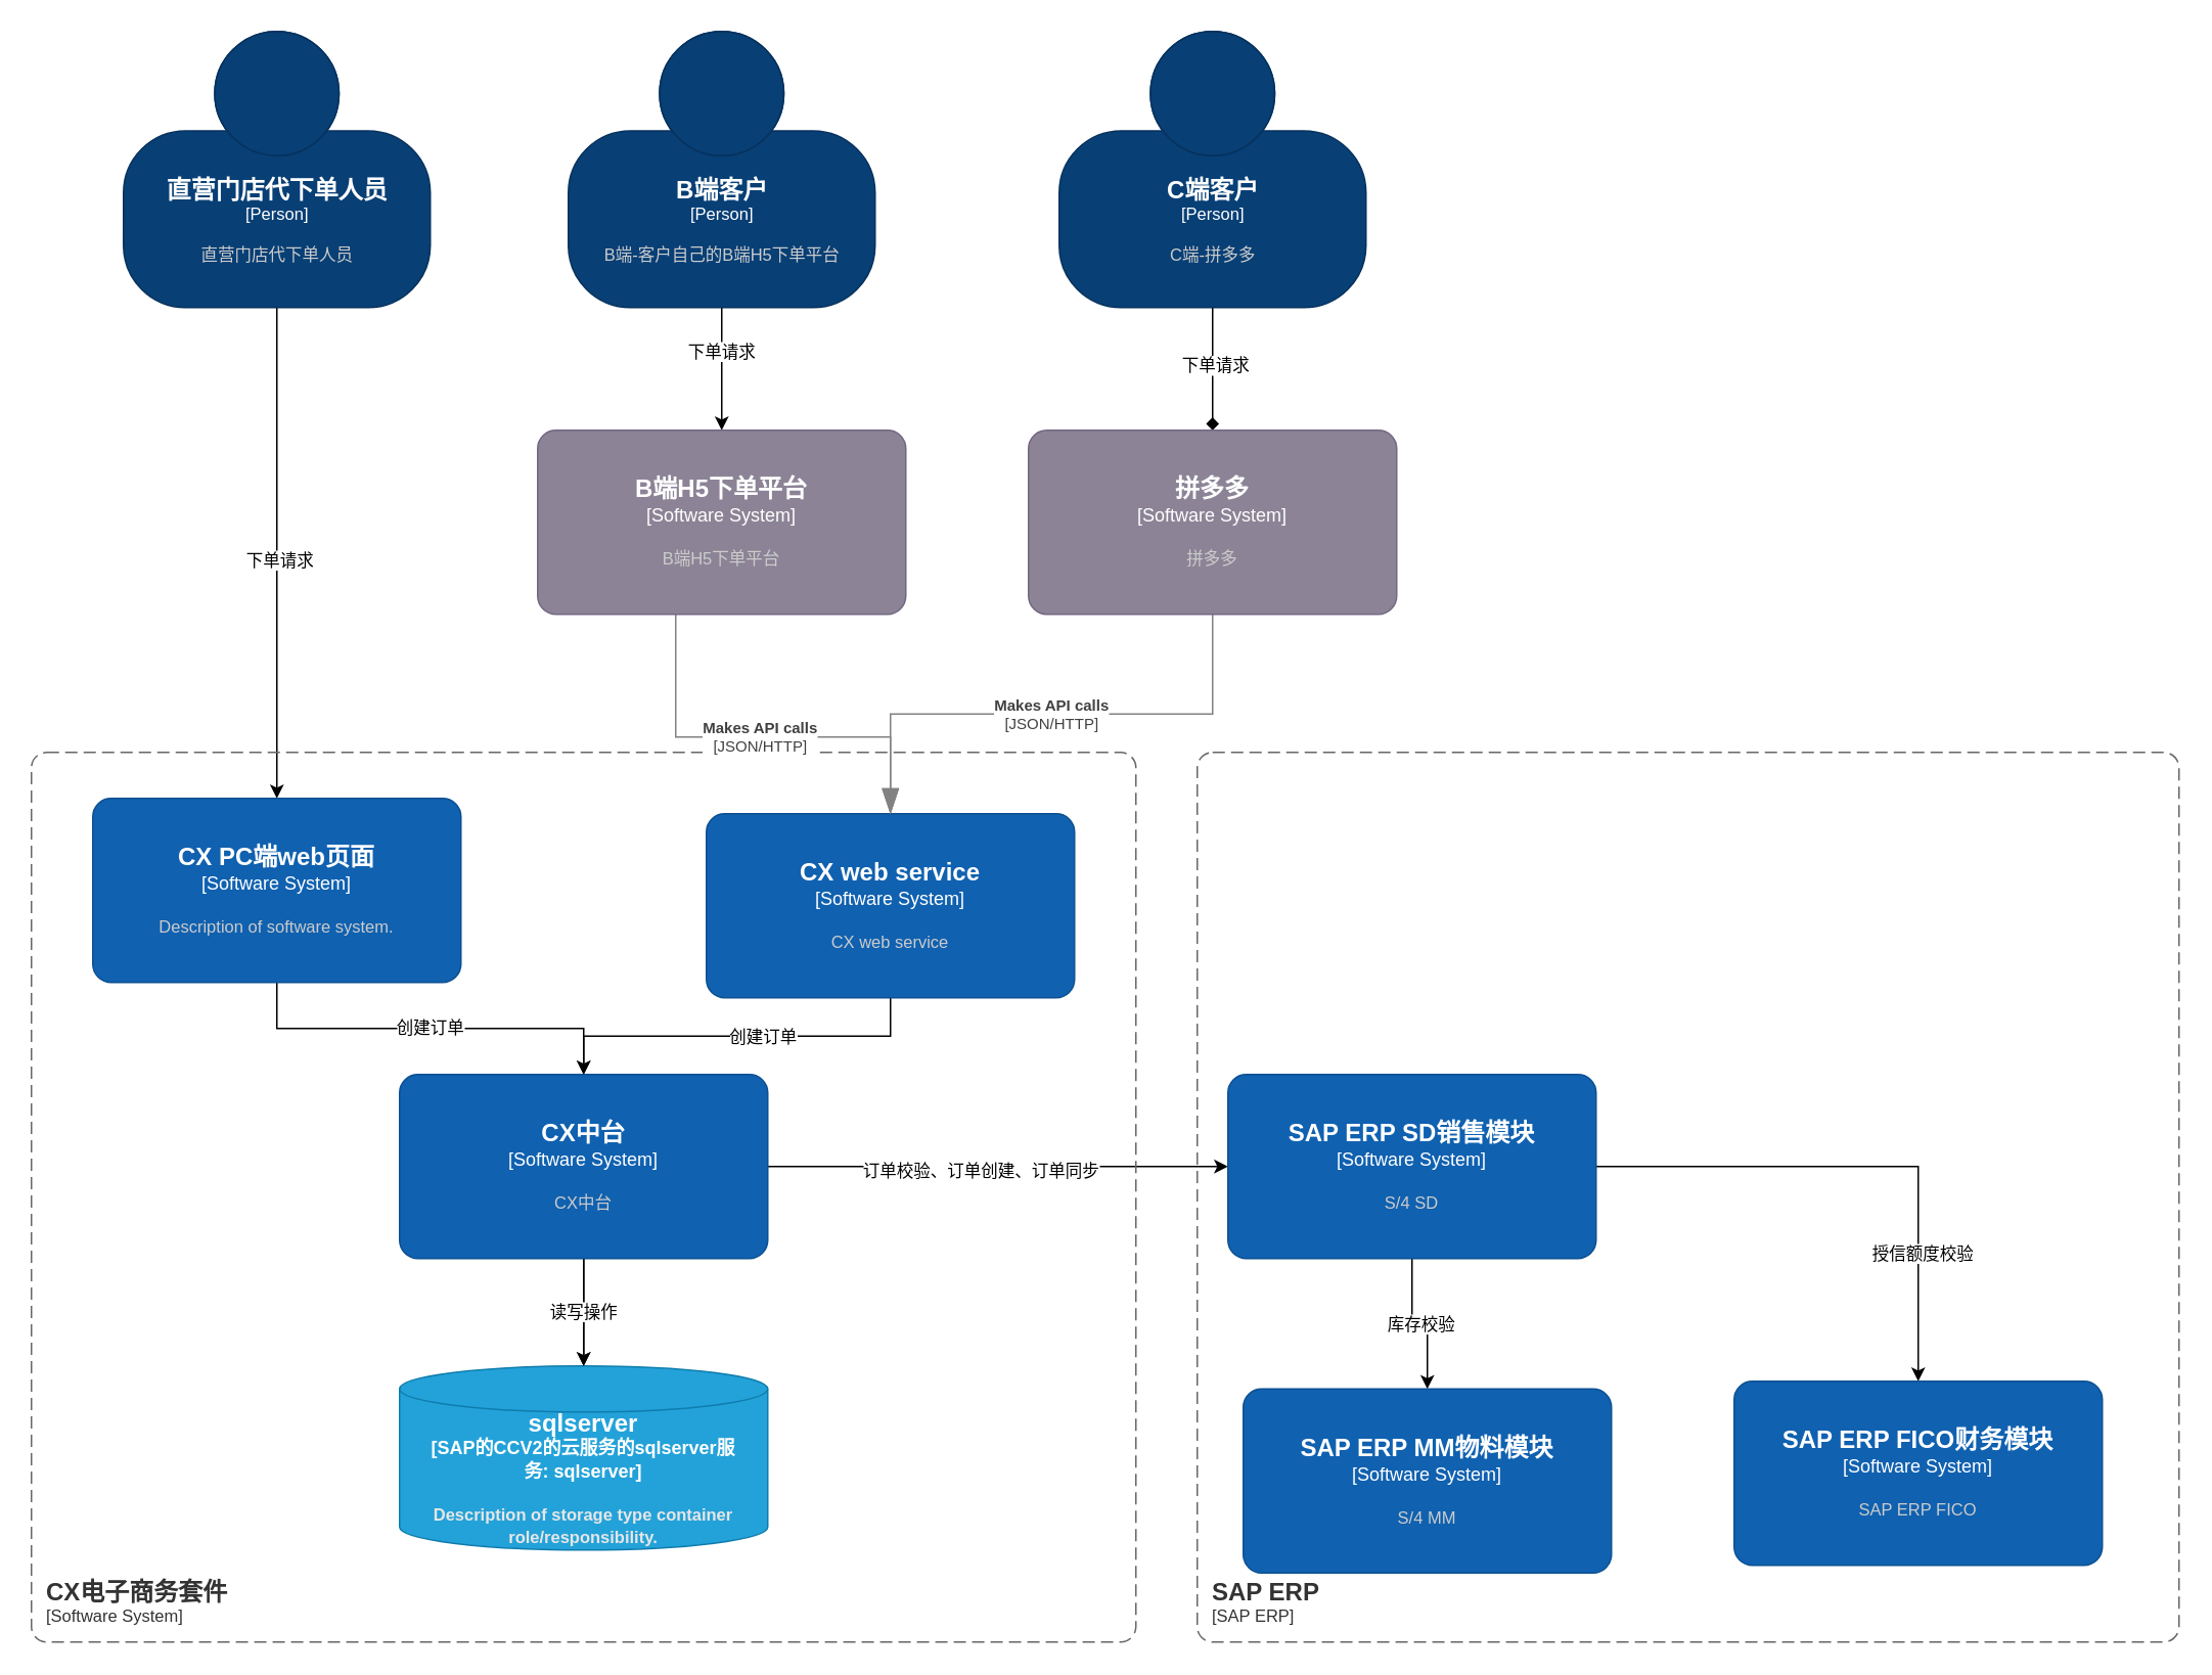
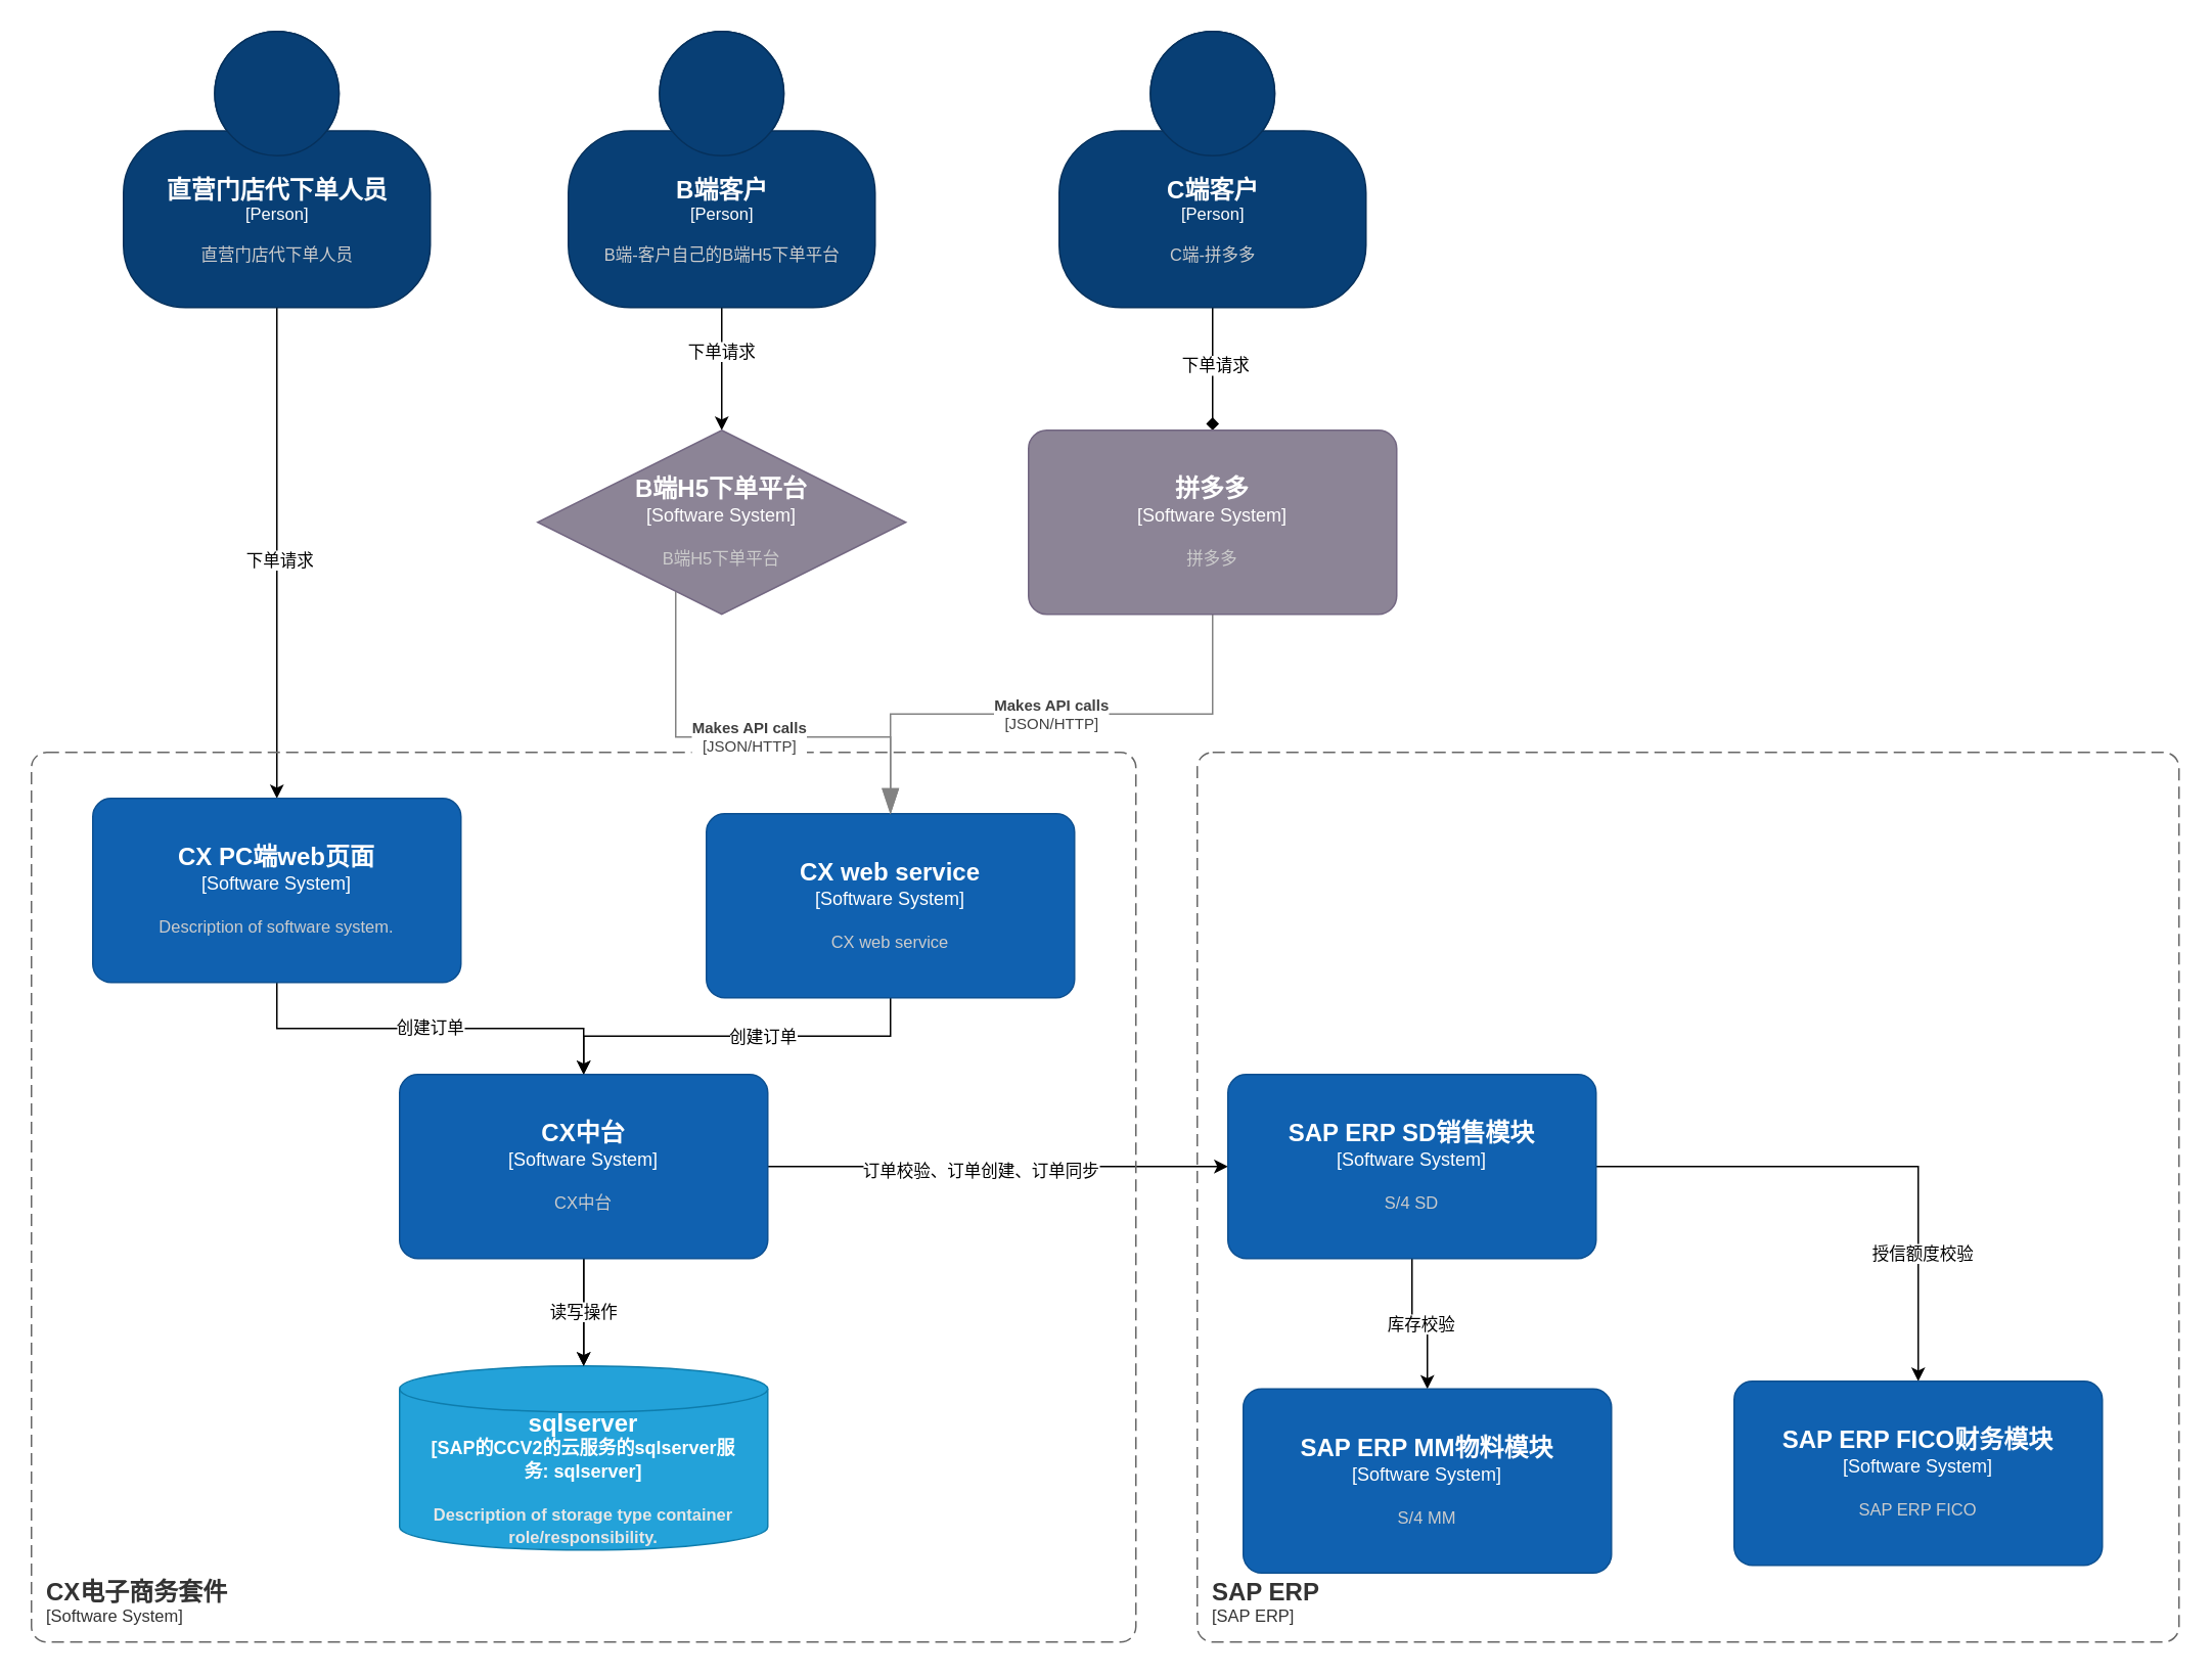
- <mxCell id="26" value="&lt;font style=&quot;font-size: 16px&quot;&gt;&lt;b&gt;B端H5下单平台&lt;/b&gt;&lt;/font&gt;&lt;div&gt;[Software System]&lt;/div&gt;&lt;br&gt;&lt;div&gt;&lt;font style=&quot;font-size: 11px&quot;&gt;&lt;font color=&quot;#cccccc&quot;&gt;B端H5下单平台&lt;/font&gt;&lt;/div&gt;" style="rounded=1;whiteSpace=wrap;html=1;labelBackgroundColor=none;fillColor=#8C8496;fontColor=#ffffff;align=center;arcSize=10;strokeColor=#736782;metaEdit=1;resizable=0;points=[[0.25,0,0],[0.5,0,0],[0.75,0,0],[1,0.25,0],[1,0.5,0],[1,0.75,0],[0.75,1,0],[0.5,1,0],[0.25,1,0],[0,0.75,0],[0,0.5,0],[0,0.25,0]];" vertex="1" parent="1"><mxGeometry x="350" y="280" width="240" height="120" as="geometry" /></mxCell>
+ <mxCell id="26" value="&lt;font style=&quot;font-size: 16px&quot;&gt;&lt;b&gt;B端H5下单平台&lt;/b&gt;&lt;/font&gt;&lt;div&gt;[Software System]&lt;/div&gt;&lt;br&gt;&lt;div&gt;&lt;font style=&quot;font-size: 11px&quot;&gt;&lt;font color=&quot;#cccccc&quot;&gt;B端H5下单平台&lt;/font&gt;&lt;/div&gt;" style="rhombus;whiteSpace=wrap;html=1;labelBackgroundColor=none;fillColor=#8C8496;fontColor=#ffffff;align=center;arcSize=10;strokeColor=#736782;metaEdit=1;resizable=0;points=[[0.25,0,0],[0.5,0,0],[0.75,0,0],[1,0.25,0],[1,0.5,0],[1,0.75,0],[0.75,1,0],[0.5,1,0],[0.25,1,0],[0,0.75,0],[0,0.5,0],[0,0.25,0]];" vertex="1" parent="1"><mxGeometry x="350" y="280" width="240" height="120" as="geometry" /></mxCell>
